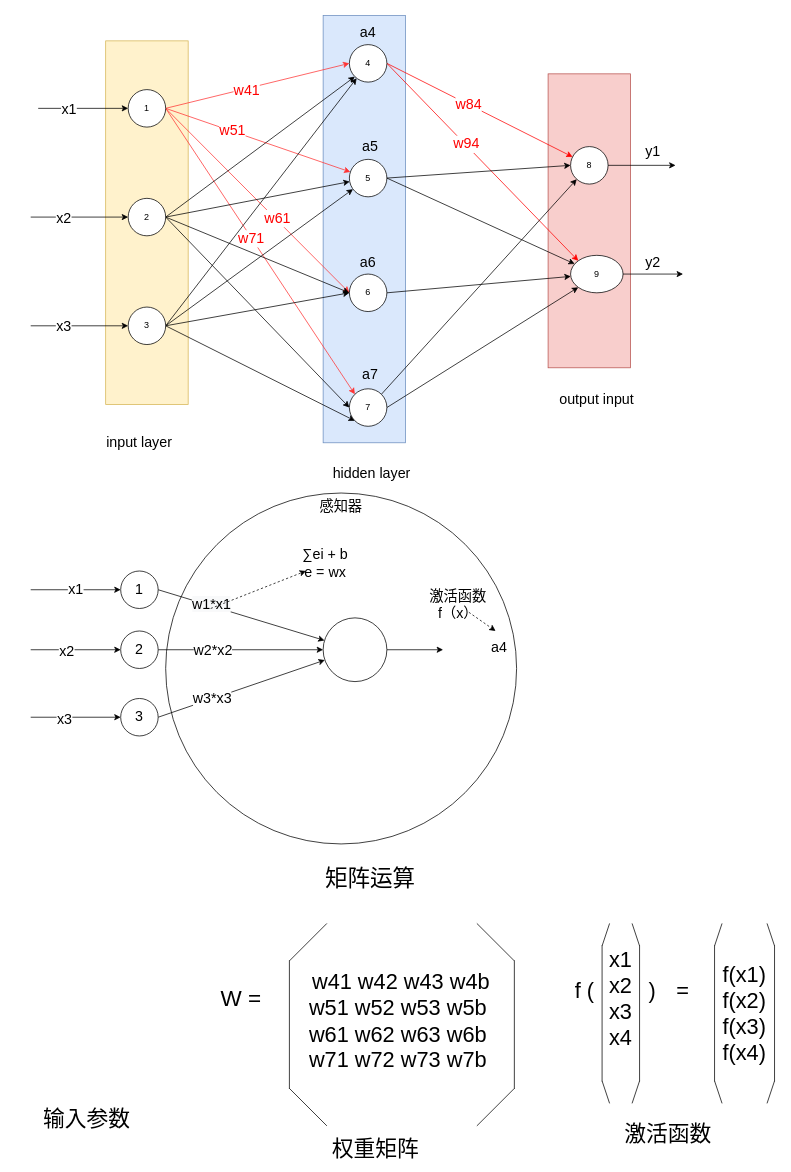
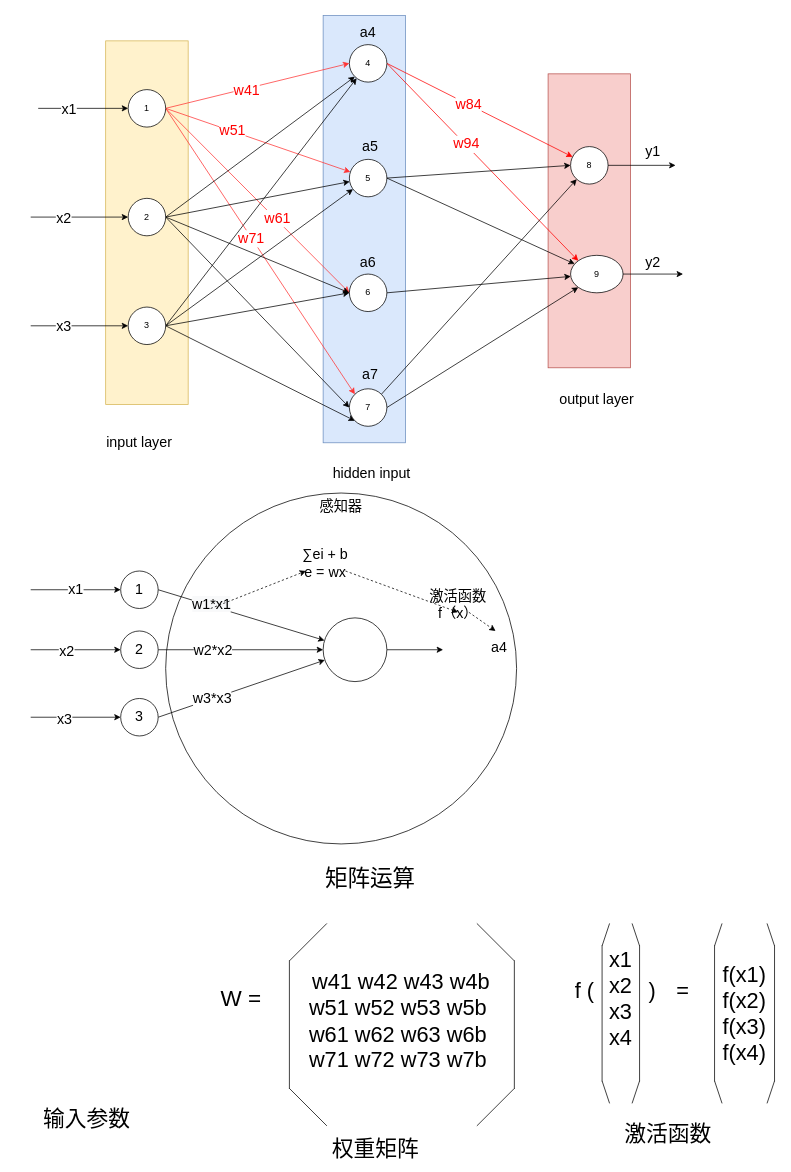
- <mxCell id="44" value="output input" style="text;html=1;strokeColor=none;fillColor=none;align=center;verticalAlign=middle;whiteSpace=wrap;rounded=0;fontSize=19;" vertex="1" parent="1"><mxGeometry x="740" y="523" width="110" height="20" as="geometry" /></mxCell>
+ <mxCell id="44" value="output layer" style="text;html=1;strokeColor=none;fillColor=none;align=center;verticalAlign=middle;whiteSpace=wrap;rounded=0;fontSize=19;" vertex="1" parent="1"><mxGeometry x="740" y="523" width="110" height="20" as="geometry" /></mxCell>
- <mxCell id="43" value="hidden layer" style="text;html=1;strokeColor=none;fillColor=none;align=center;verticalAlign=middle;whiteSpace=wrap;rounded=0;fontSize=19;" vertex="1" parent="1"><mxGeometry x="440" y="621" width="110" height="20" as="geometry" /></mxCell>
+ <mxCell id="43" value="hidden input" style="text;html=1;strokeColor=none;fillColor=none;align=center;verticalAlign=middle;whiteSpace=wrap;rounded=0;fontSize=19;" vertex="1" parent="1"><mxGeometry x="440" y="621" width="110" height="20" as="geometry" /></mxCell>
+ <mxCell id="77" value="" style="endArrow=classic;html=1;strokeColor=#000000;fontSize=19;fontColor=#000000;entryX=0.5;entryY=1;entryDx=0;entryDy=0;dashed=1;" edge="1" parent="1" source="73" target="75"><mxGeometry width="50" height="50" relative="1" as="geometry"><mxPoint x="460" y="791" as="sourcePoint" /><mxPoint x="510" y="741" as="targetPoint" /></mxGeometry></mxCell>
